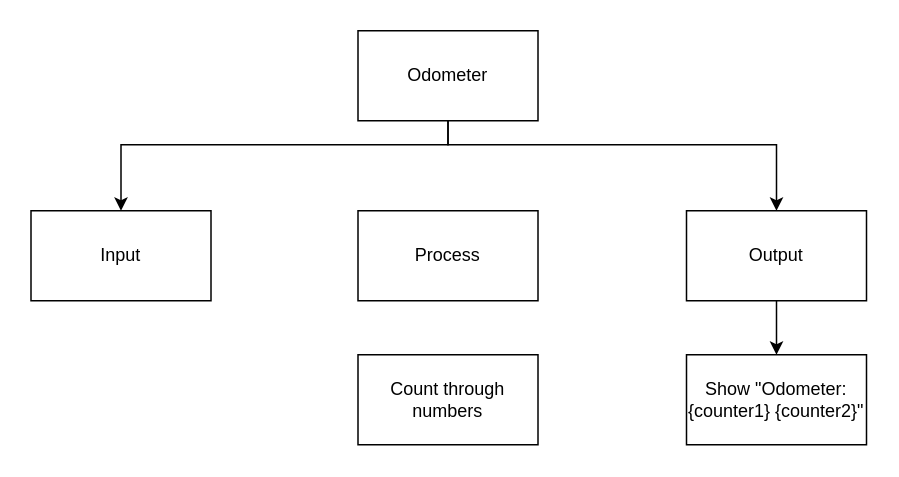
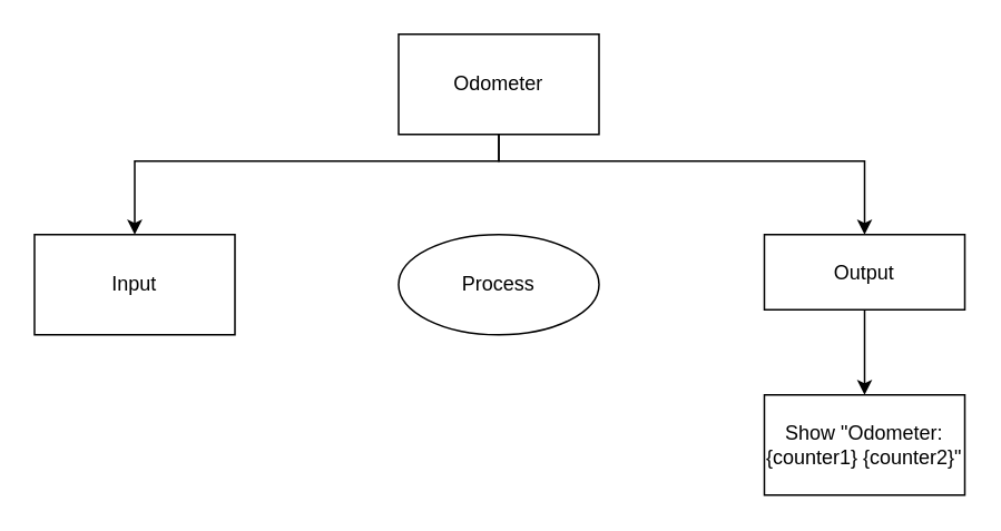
- <mxCell id="5" value="Process" style="rounded=0;whiteSpace=wrap;html=1;" parent="1" vertex="1"><mxGeometry x="238" y="140" width="120" height="60" as="geometry" /></mxCell>
+ <mxCell id="5" value="Process" style="ellipse;whiteSpace=wrap;html=1;" parent="1" vertex="1"><mxGeometry x="238" y="140" width="120" height="60" as="geometry" /></mxCell>
- <mxCell id="8" value="Output" style="rounded=0;whiteSpace=wrap;html=1;" parent="1" vertex="1"><mxGeometry x="457" y="140" width="120" height="60" as="geometry" /></mxCell>
+ <mxCell id="8" value="Output" style="rounded=0;whiteSpace=wrap;html=1;" parent="1" vertex="1"><mxGeometry x="457" y="140" width="120" height="45" as="geometry" /></mxCell>
- <mxCell id="9" value="Count through numbers" style="rounded=0;whiteSpace=wrap;html=1;" parent="1" vertex="1"><mxGeometry x="238" y="236" width="120" height="60" as="geometry" /></mxCell>
